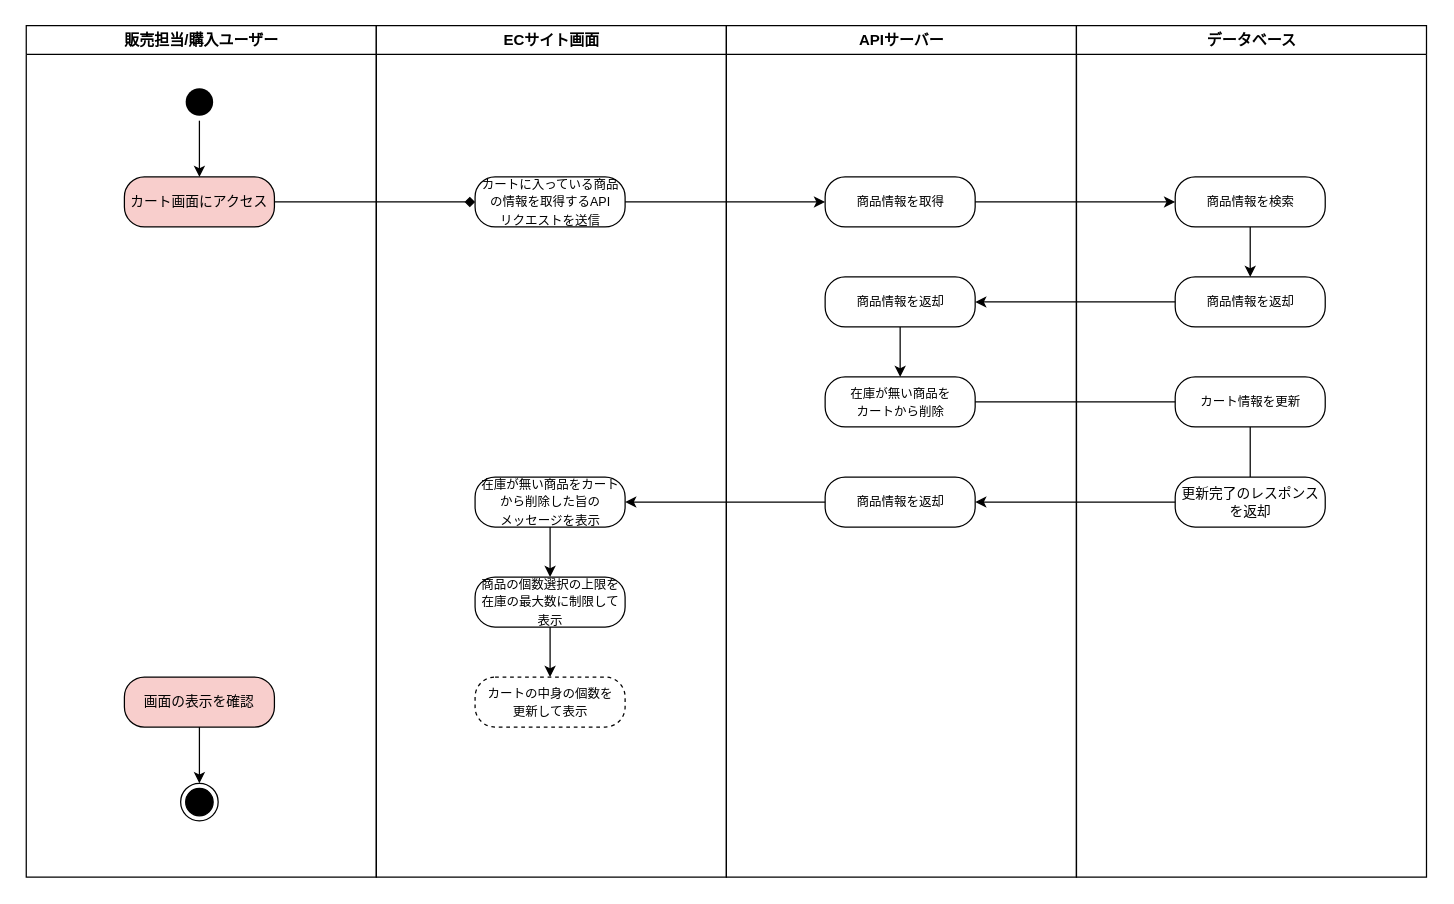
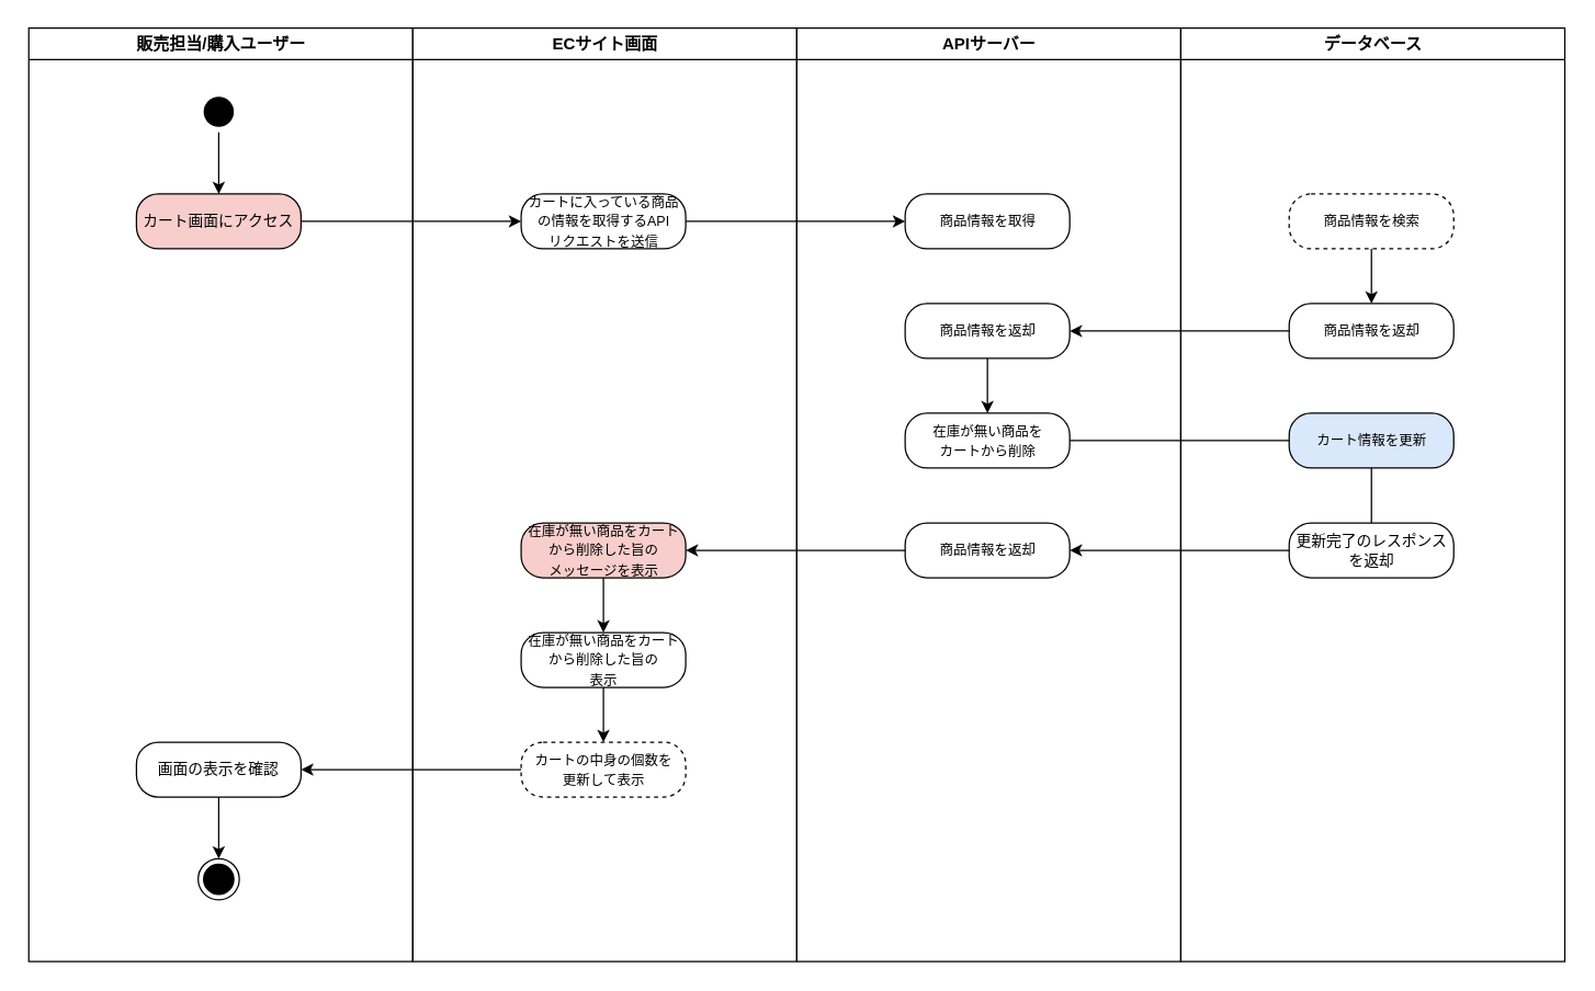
- <mxCell id="29" style="edgeStyle=orthogonalEdgeStyle;rounded=0;orthogonalLoop=1;jettySize=auto;html=1;entryX=0;entryY=0.5;entryDx=0;entryDy=0;endArrow=diamond;" edge="1" parent="1" source="5" target="10"><mxGeometry relative="1" as="geometry" /></mxCell>
+ <mxCell id="29" style="edgeStyle=orthogonalEdgeStyle;rounded=0;orthogonalLoop=1;jettySize=auto;html=1;entryX=0;entryY=0.5;entryDx=0;entryDy=0;" edge="1" parent="1" source="5" target="10"><mxGeometry relative="1" as="geometry" /></mxCell>
- <mxCell id="31" style="edgeStyle=orthogonalEdgeStyle;rounded=0;orthogonalLoop=1;jettySize=auto;html=1;entryX=0;entryY=0.5;entryDx=0;entryDy=0;" edge="1" parent="1" source="17" target="24"><mxGeometry relative="1" as="geometry" /></mxCell>
- <mxCell id="24" value="&lt;span style=&quot;font-size: 10px;&quot;&gt;商品情報を検索&lt;/span&gt;" style="rounded=1;whiteSpace=wrap;html=1;arcSize=40;" vertex="1" parent="22"><mxGeometry x="79" y="121" width="120" height="40" as="geometry" /></mxCell>
+ <mxCell id="24" value="&lt;span style=&quot;font-size: 10px;&quot;&gt;商品情報を検索&lt;/span&gt;" style="rounded=1;whiteSpace=wrap;html=1;arcSize=40;dashed=1;" vertex="1" parent="22"><mxGeometry x="79" y="121" width="120" height="40" as="geometry" /></mxCell>
- <mxCell id="27" value="&lt;span style=&quot;font-size: 10px;&quot;&gt;カート情報を更新&lt;/span&gt;" style="rounded=1;whiteSpace=wrap;html=1;arcSize=40;" vertex="1" parent="22"><mxGeometry x="79" y="281" width="120" height="40" as="geometry" /></mxCell>
+ <mxCell id="27" value="&lt;span style=&quot;font-size: 10px;&quot;&gt;カート情報を更新&lt;/span&gt;" style="rounded=1;whiteSpace=wrap;html=1;arcSize=40;fillColor=#dae8fc;" vertex="1" parent="22"><mxGeometry x="79" y="281" width="120" height="40" as="geometry" /></mxCell>
- <mxCell id="12" value="&lt;span style=&quot;font-size: 10px;&quot;&gt;在庫が無い商品をカートから削除した旨の&lt;/span&gt;&lt;div&gt;&lt;span style=&quot;font-size: 10px;&quot;&gt;メッセージを表示&lt;/span&gt;&lt;/div&gt;" style="rounded=1;whiteSpace=wrap;html=1;arcSize=40;" vertex="1" parent="9"><mxGeometry x="79" y="361" width="120" height="40" as="geometry" /></mxCell>
+ <mxCell id="12" value="&lt;span style=&quot;font-size: 10px;&quot;&gt;在庫が無い商品をカートから削除した旨の&lt;/span&gt;&lt;div&gt;&lt;span style=&quot;font-size: 10px;&quot;&gt;メッセージを表示&lt;/span&gt;&lt;/div&gt;" style="rounded=1;whiteSpace=wrap;html=1;arcSize=40;fillColor=#f8cecc;" vertex="1" parent="9"><mxGeometry x="79" y="361" width="120" height="40" as="geometry" /></mxCell>
- <mxCell id="14" value="&lt;span style=&quot;font-size: 10px;&quot;&gt;商品の個数選択の上限を在庫の最大数に制限して&lt;/span&gt;&lt;div&gt;&lt;span style=&quot;font-size: 10px;&quot;&gt;表示&lt;/span&gt;&lt;/div&gt;" style="rounded=1;whiteSpace=wrap;html=1;arcSize=40;" vertex="1" parent="9"><mxGeometry x="79" y="441" width="120" height="40" as="geometry" /></mxCell>
+ <mxCell id="14" value="&lt;span style=&quot;font-size: 10px;&quot;&gt;在庫が無い商品をカートから削除した旨の&lt;/span&gt;&lt;div&gt;&lt;span style=&quot;font-size: 10px;&quot;&gt;表示&lt;/span&gt;&lt;/div&gt;" style="rounded=1;whiteSpace=wrap;html=1;arcSize=40;" vertex="1" parent="9"><mxGeometry x="79" y="441" width="120" height="40" as="geometry" /></mxCell>
- <mxCell id="7" value="&lt;span style=&quot;font-size: 11px;&quot;&gt;画面の表示を確認&lt;/span&gt;" style="rounded=1;whiteSpace=wrap;html=1;arcSize=40;fillColor=#f8cecc;" vertex="1" parent="2"><mxGeometry x="78.5" y="521" width="120" height="40" as="geometry" /></mxCell>
+ <mxCell id="7" value="&lt;span style=&quot;font-size: 11px;&quot;&gt;画面の表示を確認&lt;/span&gt;" style="rounded=1;whiteSpace=wrap;html=1;arcSize=40;" vertex="1" parent="2"><mxGeometry x="78.5" y="521" width="120" height="40" as="geometry" /></mxCell>
+ <mxCell id="36" style="edgeStyle=orthogonalEdgeStyle;rounded=0;orthogonalLoop=1;jettySize=auto;html=1;entryX=1;entryY=0.5;entryDx=0;entryDy=0;" edge="1" parent="1" source="15" target="7"><mxGeometry relative="1" as="geometry" /></mxCell>
